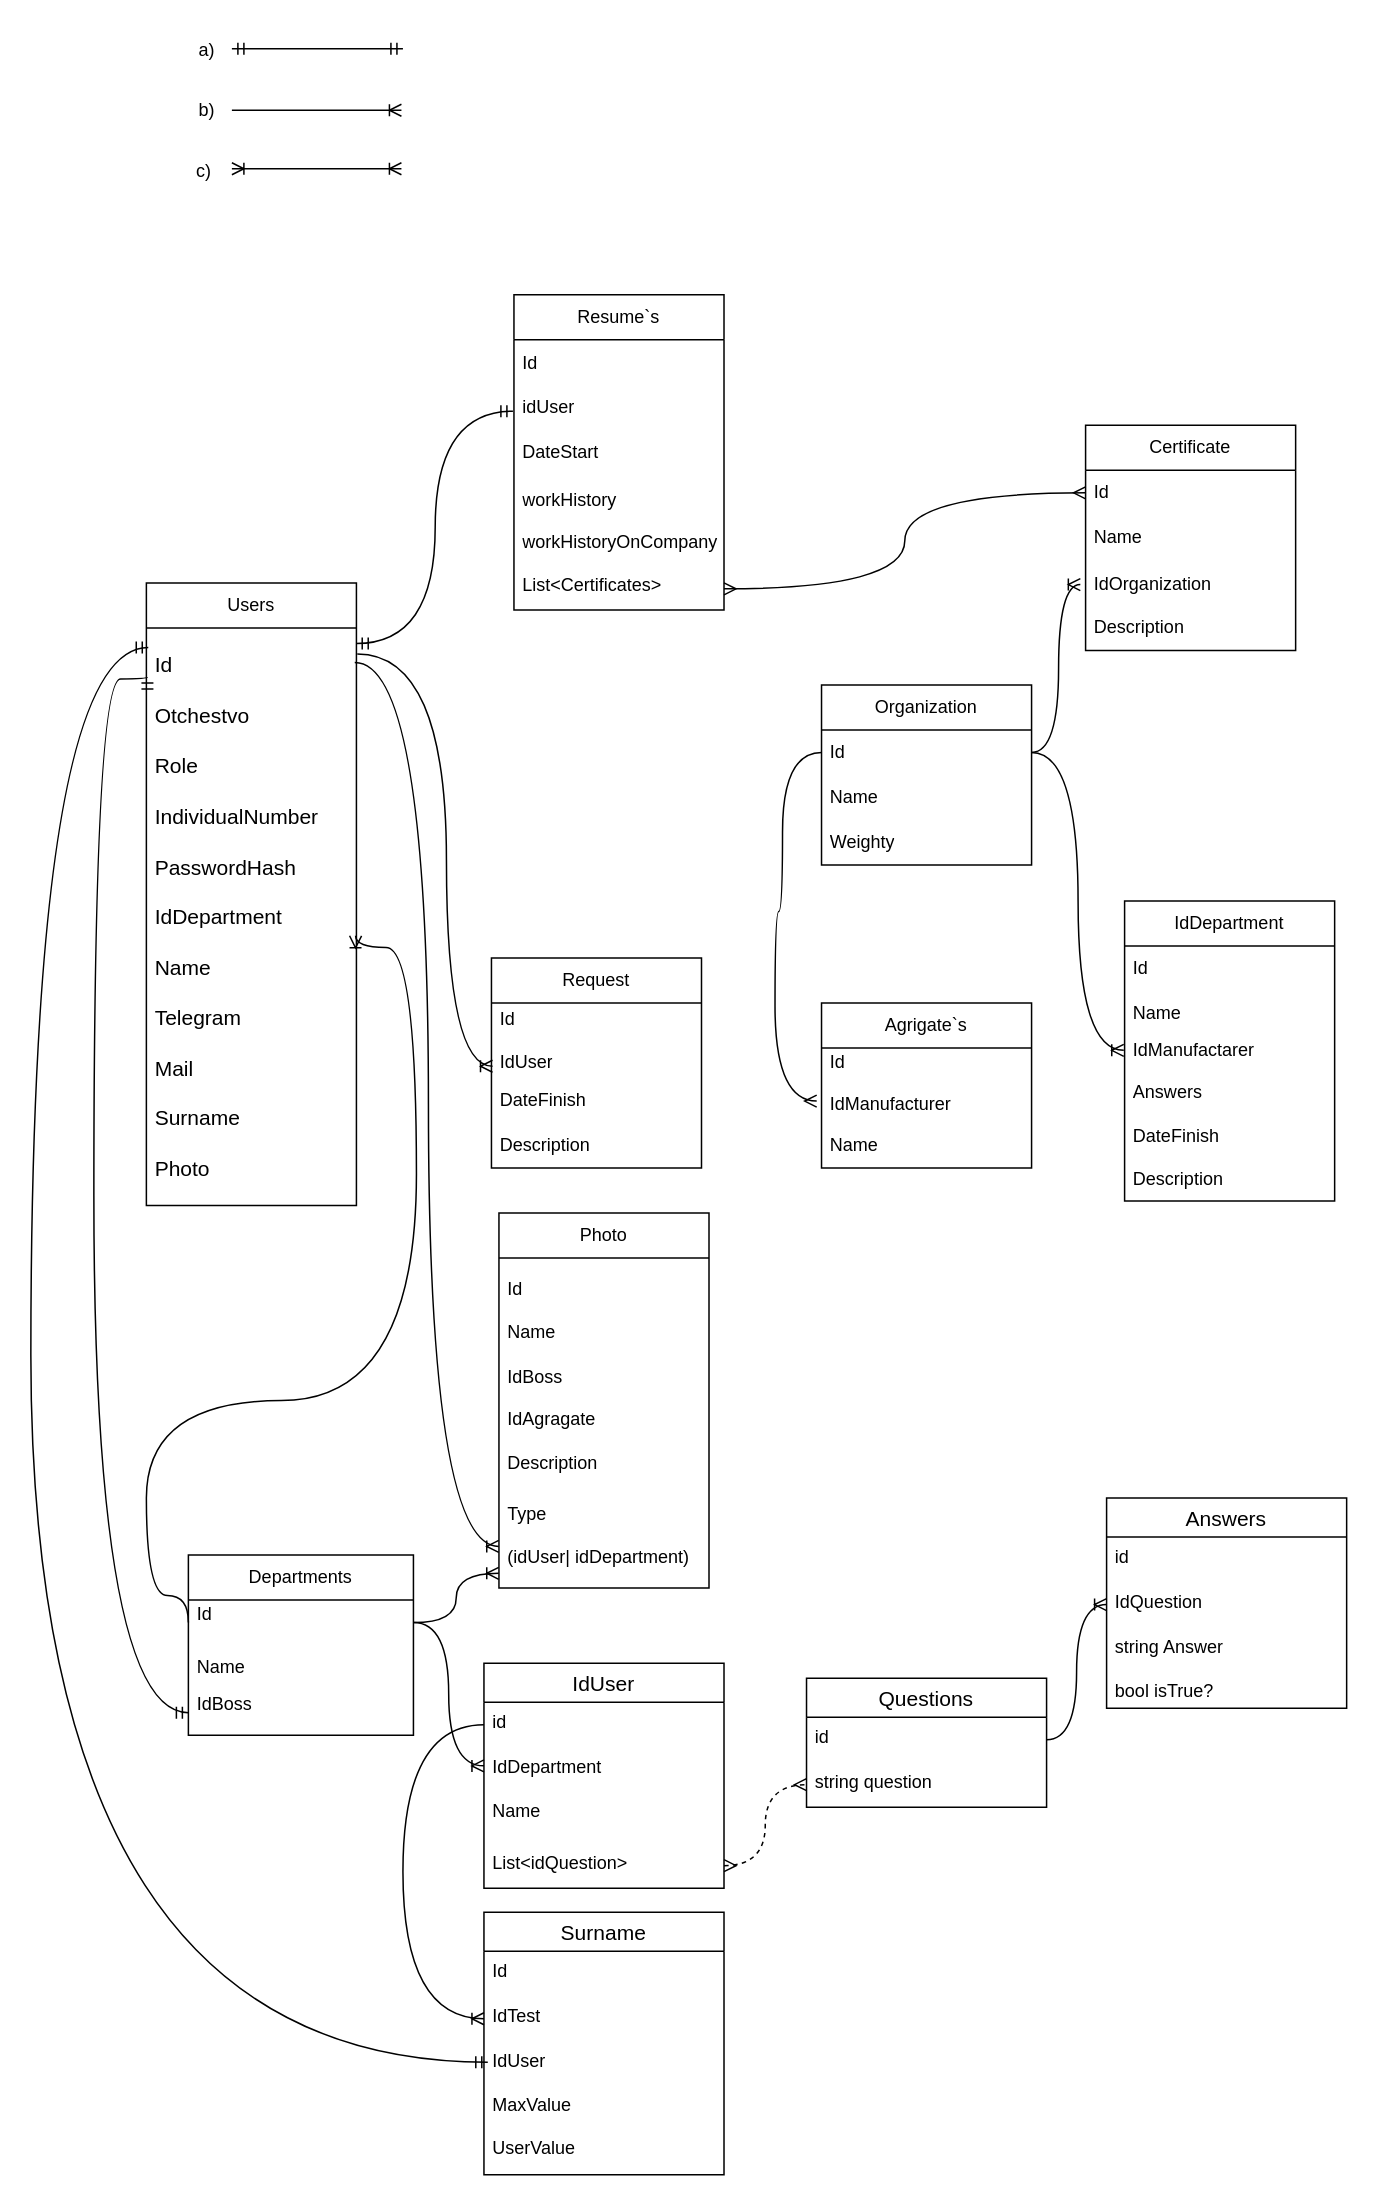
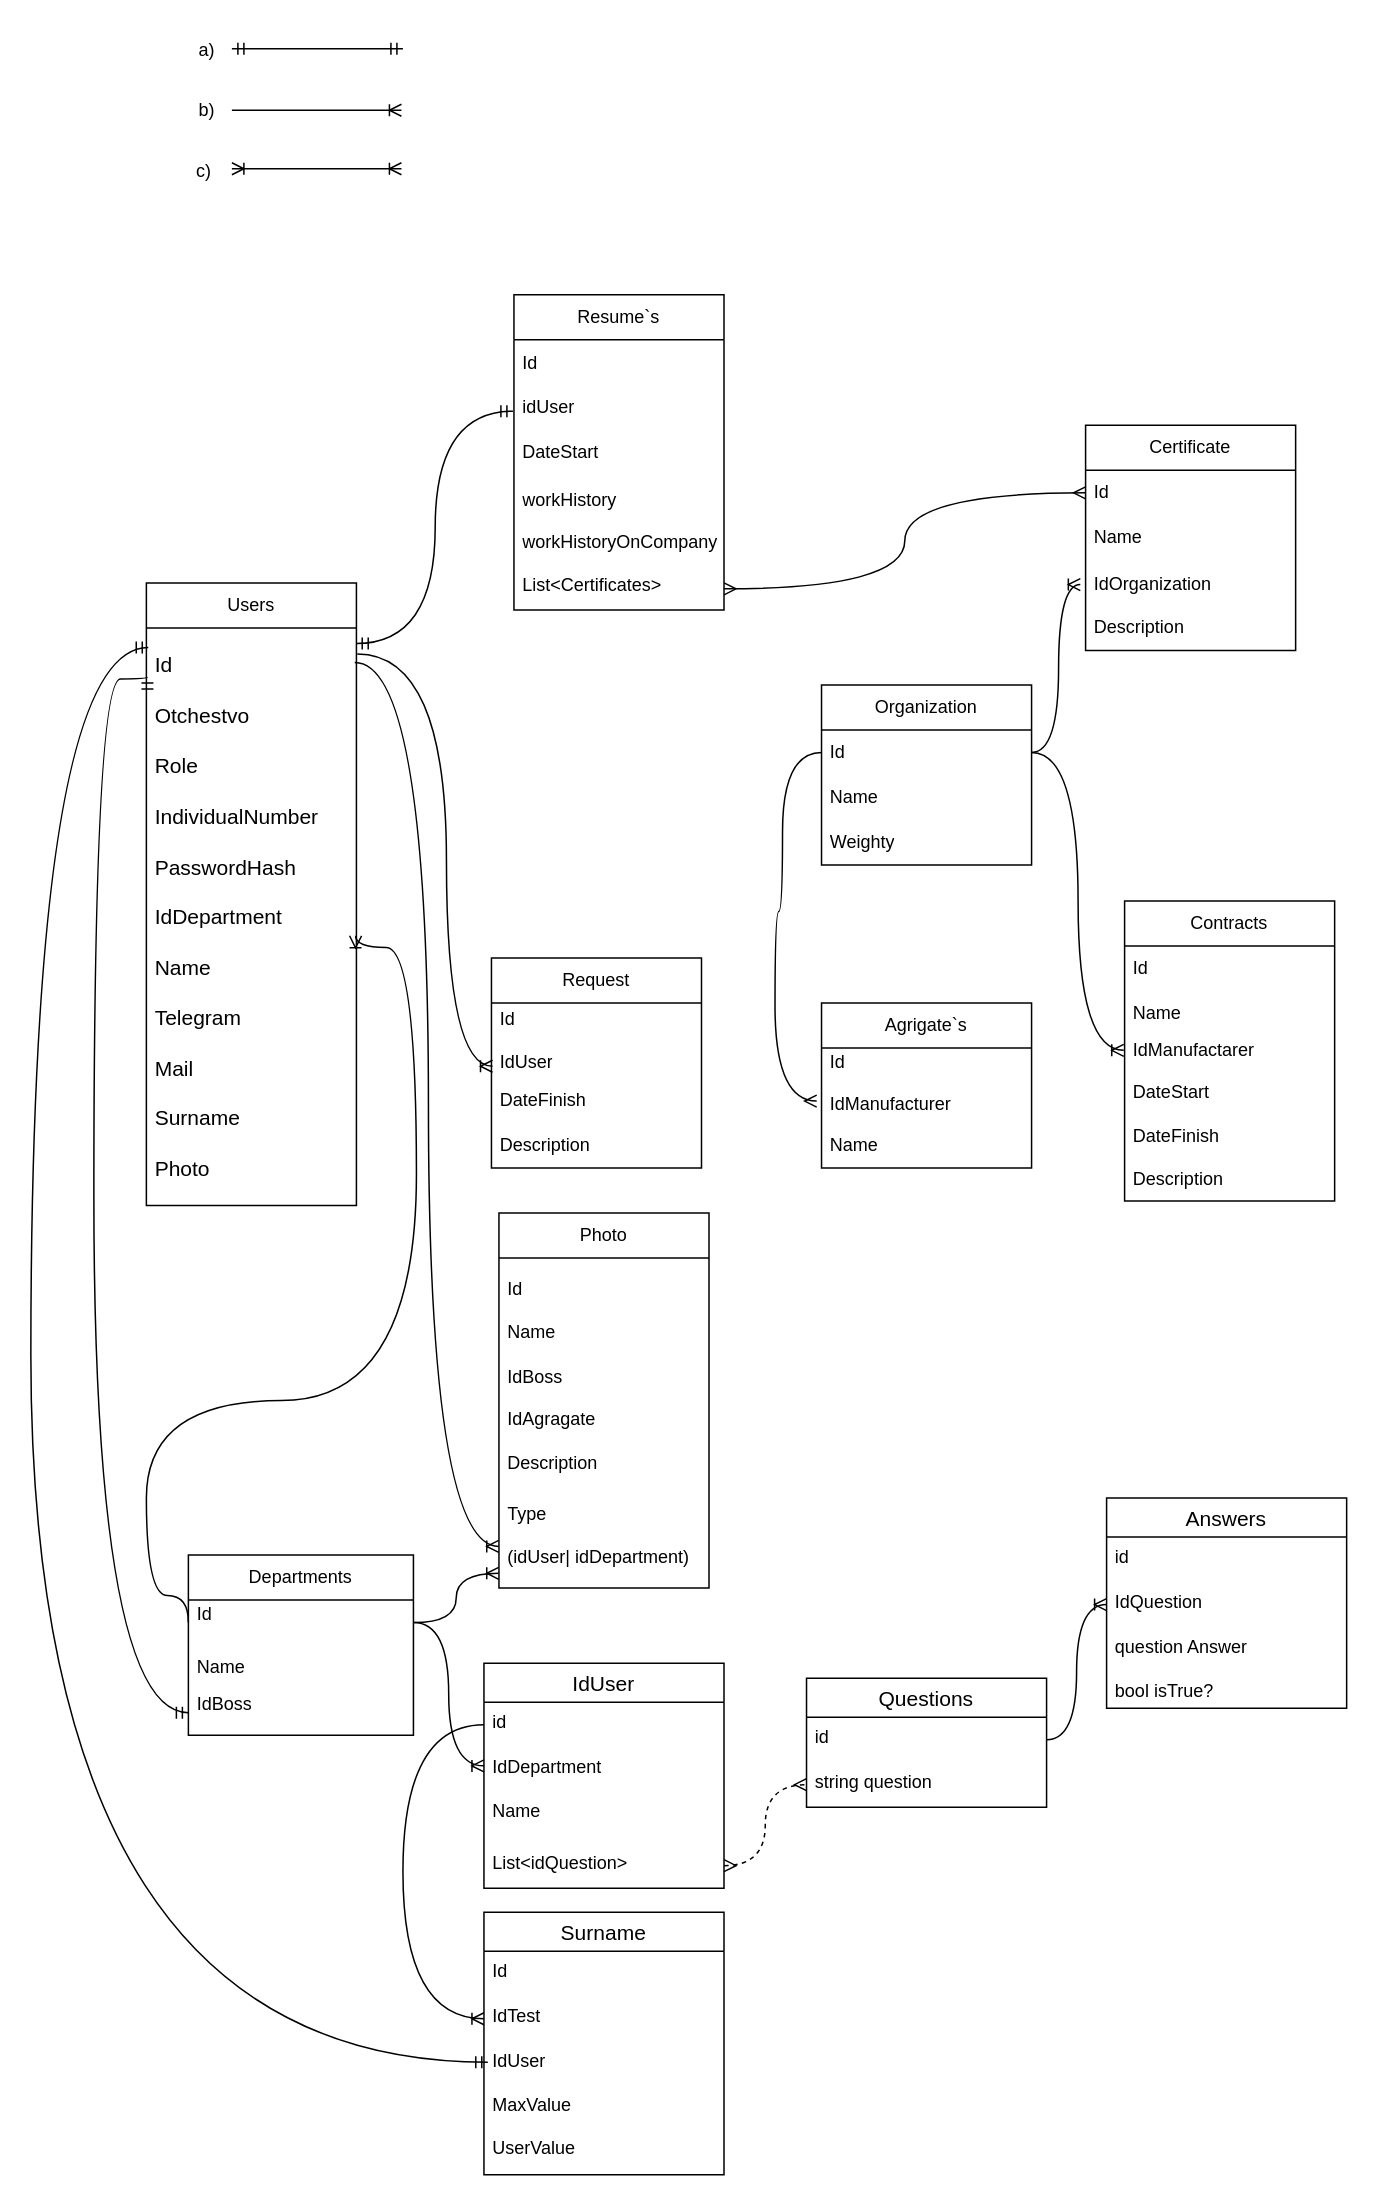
- <mxCell id="31" value="IdDepartment" style="swimlane;fontStyle=0;childLayout=stackLayout;horizontal=1;startSize=30;horizontalStack=0;resizeParent=1;resizeParentMax=0;resizeLast=0;collapsible=1;marginBottom=0;whiteSpace=wrap;html=1;" parent="1" vertex="1"><mxGeometry x="749" y="600" width="140" height="200" as="geometry" /></mxCell>
+ <mxCell id="31" value="Contracts" style="swimlane;fontStyle=0;childLayout=stackLayout;horizontal=1;startSize=30;horizontalStack=0;resizeParent=1;resizeParentMax=0;resizeLast=0;collapsible=1;marginBottom=0;whiteSpace=wrap;html=1;" parent="1" vertex="1"><mxGeometry x="749" y="600" width="140" height="200" as="geometry" /></mxCell>
- <mxCell id="34" value="IdManufactarer&lt;div&gt;&lt;br&gt;&lt;/div&gt;&lt;div&gt;Answers&lt;/div&gt;&lt;div&gt;&lt;br&gt;&lt;/div&gt;&lt;div&gt;DateFinish&lt;/div&gt;&lt;div&gt;&lt;br&gt;&lt;/div&gt;&lt;div&gt;Description&lt;/div&gt;&lt;div&gt;&lt;br&gt;&lt;/div&gt;" style="text;strokeColor=none;fillColor=none;align=left;verticalAlign=middle;spacingLeft=4;spacingRight=4;overflow=hidden;points=[[0,0.5],[1,0.5]];portConstraint=eastwest;rotatable=0;whiteSpace=wrap;html=1;" parent="31" vertex="1"><mxGeometry y="90" width="140" height="110" as="geometry" /></mxCell>
+ <mxCell id="34" value="IdManufactarer&lt;div&gt;&lt;br&gt;&lt;/div&gt;&lt;div&gt;DateStart&lt;/div&gt;&lt;div&gt;&lt;br&gt;&lt;/div&gt;&lt;div&gt;DateFinish&lt;/div&gt;&lt;div&gt;&lt;br&gt;&lt;/div&gt;&lt;div&gt;Description&lt;/div&gt;&lt;div&gt;&lt;br&gt;&lt;/div&gt;" style="text;strokeColor=none;fillColor=none;align=left;verticalAlign=middle;spacingLeft=4;spacingRight=4;overflow=hidden;points=[[0,0.5],[1,0.5]];portConstraint=eastwest;rotatable=0;whiteSpace=wrap;html=1;" parent="31" vertex="1"><mxGeometry y="90" width="140" height="110" as="geometry" /></mxCell>
- <mxCell id="46" value="string Answer&lt;div&gt;&lt;br&gt;&lt;/div&gt;&lt;div&gt;bool isTrue?&lt;/div&gt;" style="text;strokeColor=none;fillColor=none;spacingLeft=4;spacingRight=4;overflow=hidden;rotatable=0;points=[[0,0.5],[1,0.5]];portConstraint=eastwest;fontSize=12;whiteSpace=wrap;html=1;" vertex="1" parent="43"><mxGeometry y="86" width="160" height="54" as="geometry" /></mxCell>
+ <mxCell id="46" value="question Answer&lt;div&gt;&lt;br&gt;&lt;/div&gt;&lt;div&gt;bool isTrue?&lt;/div&gt;" style="text;strokeColor=none;fillColor=none;spacingLeft=4;spacingRight=4;overflow=hidden;rotatable=0;points=[[0,0.5],[1,0.5]];portConstraint=eastwest;fontSize=12;whiteSpace=wrap;html=1;" vertex="1" parent="43"><mxGeometry y="86" width="160" height="54" as="geometry" /></mxCell>
